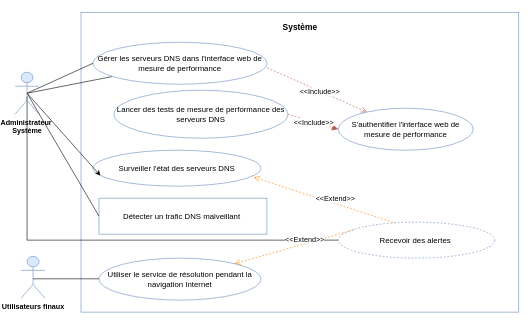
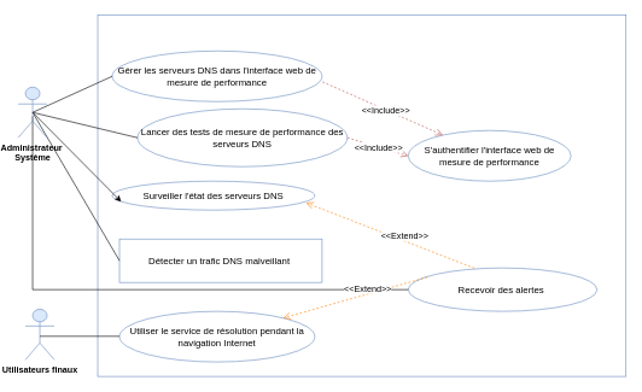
- <mxCell id="4" value="&lt;b&gt;&lt;font style=&quot;font-size: 14px;&quot;&gt;Système&lt;/font&gt;&lt;/b&gt;" style="text;strokeColor=none;align=center;fillColor=none;html=1;verticalAlign=middle;whiteSpace=wrap;rounded=0;" parent="1" vertex="1"><mxGeometry x="457.5" y="30" width="75" height="30" as="geometry" /></mxCell>
- <mxCell id="12" value="" style="endArrow=none;html=1;rounded=0;fillColor=#fad9d5;strokeColor=#000000;exitX=0.5;exitY=0.5;exitDx=0;exitDy=0;exitPerimeter=0;" parent="1" source="19" target="20" edge="1"><mxGeometry width="50" height="50" relative="1" as="geometry"><mxPoint x="60" y="150" as="sourcePoint" /><mxPoint x="170" y="100" as="targetPoint" /></mxGeometry></mxCell>
+ <mxCell id="12" value="" style="endArrow=none;html=1;rounded=0;fillColor=#fad9d5;strokeColor=#000000;exitX=0.5;exitY=0.5;exitDx=0;exitDy=0;exitPerimeter=0;entryX=0;entryY=0.5;entryDx=0;entryDy=0;" parent="1" source="19" target="5" edge="1"><mxGeometry width="50" height="50" relative="1" as="geometry"><mxPoint x="60" y="150" as="sourcePoint" /><mxPoint x="170" y="100" as="targetPoint" /></mxGeometry></mxCell>
- <mxCell id="11" value="&lt;font style=&quot;font-size: 12px;&quot;&gt;&amp;lt;&amp;lt;Include&amp;gt;&amp;gt;&lt;/font&gt;" style="html=1;verticalAlign=bottom;endArrow=block;dashed=1;endSize=8;curved=0;rounded=0;fillColor=#f8cecc;strokeColor=#b85450;exitX=1;exitY=0.5;exitDx=0;exitDy=0;entryX=0;entryY=0.5;entryDx=0;entryDy=0;" parent="1" source="5" edge="1" target="9"><mxGeometry x="0.1" y="-10" relative="1" as="geometry"><mxPoint x="520.5" y="288" as="sourcePoint" /><mxPoint x="520" y="140" as="targetPoint" /><mxPoint as="offset" /></mxGeometry></mxCell>
+ <mxCell id="11" value="&lt;font style=&quot;font-size: 12px;&quot;&gt;&amp;lt;&amp;lt;Include&amp;gt;&amp;gt;&lt;/font&gt;" style="html=1;verticalAlign=bottom;endArrow=open;dashed=1;endSize=8;curved=0;rounded=0;fillColor=#f8cecc;strokeColor=#b85450;exitX=1;exitY=0.5;exitDx=0;exitDy=0;entryX=0;entryY=0.5;entryDx=0;entryDy=0;" parent="1" source="5" edge="1" target="9"><mxGeometry x="0.1" y="-10" relative="1" as="geometry"><mxPoint x="520.5" y="288" as="sourcePoint" /><mxPoint x="520" y="140" as="targetPoint" /><mxPoint as="offset" /></mxGeometry></mxCell>
- <mxCell id="6" value="&lt;font style=&quot;font-size: 13px;&quot;&gt;Surveiller l'état des serveurs DNS&lt;/font&gt;" style="ellipse;whiteSpace=wrap;html=1;strokeColor=#6C8EBF;" parent="1" vertex="1"><mxGeometry x="150" y="250" width="280" height="60" as="geometry" /></mxCell>
+ <mxCell id="6" value="&lt;font style=&quot;font-size: 13px;&quot;&gt;Surveiller l'état des serveurs DNS&lt;/font&gt;" style="ellipse;whiteSpace=wrap;html=1;strokeColor=#6C8EBF;" parent="1" vertex="1"><mxGeometry x="150" y="250" width="280" height="40" as="geometry" /></mxCell>
- <mxCell id="8" value="&lt;font style=&quot;font-size: 13px;&quot;&gt;Recevoir des alertes&amp;nbsp;&lt;/font&gt;" style="ellipse;whiteSpace=wrap;html=1;strokeColor=#6C8EBF;dashed=1;" parent="1" vertex="1"><mxGeometry x="559" y="370" width="261" height="60" as="geometry" /></mxCell>
+ <mxCell id="8" value="&lt;font style=&quot;font-size: 13px;&quot;&gt;Recevoir des alertes&amp;nbsp;&lt;/font&gt;" style="ellipse;whiteSpace=wrap;html=1;strokeColor=#6C8EBF;" parent="1" vertex="1"><mxGeometry x="559" y="370" width="261" height="60" as="geometry" /></mxCell>
